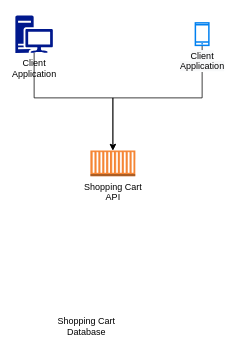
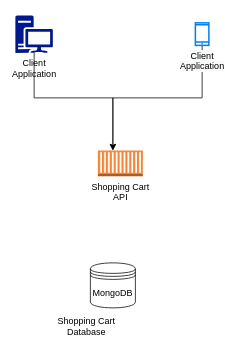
- <mxCell id="2" value="Shopping Cart &lt;br&gt;API" style="outlineConnect=0;dashed=0;verticalLabelPosition=bottom;verticalAlign=top;align=center;html=1;shape=mxgraph.aws3.ec2_compute_container;fillColor=#F58534;gradientColor=none;" vertex="1" parent="1"><mxGeometry x="120" y="200" width="60" height="34.5" as="geometry" /></mxCell>
+ <mxCell id="2" value="Shopping Cart &lt;br&gt;API" style="outlineConnect=0;dashed=0;verticalLabelPosition=bottom;verticalAlign=top;align=center;html=1;shape=mxgraph.aws3.ec2_compute_container;fillColor=#F58534;gradientColor=none;" vertex="1" parent="1"><mxGeometry x="130" y="200" width="60" height="34.5" as="geometry" /></mxCell>
+ <mxCell id="3" value="MongoDB" style="shape=datastore;whiteSpace=wrap;html=1;" vertex="1" parent="1"><mxGeometry x="120" y="350" width="60" height="60" as="geometry" /></mxCell>
